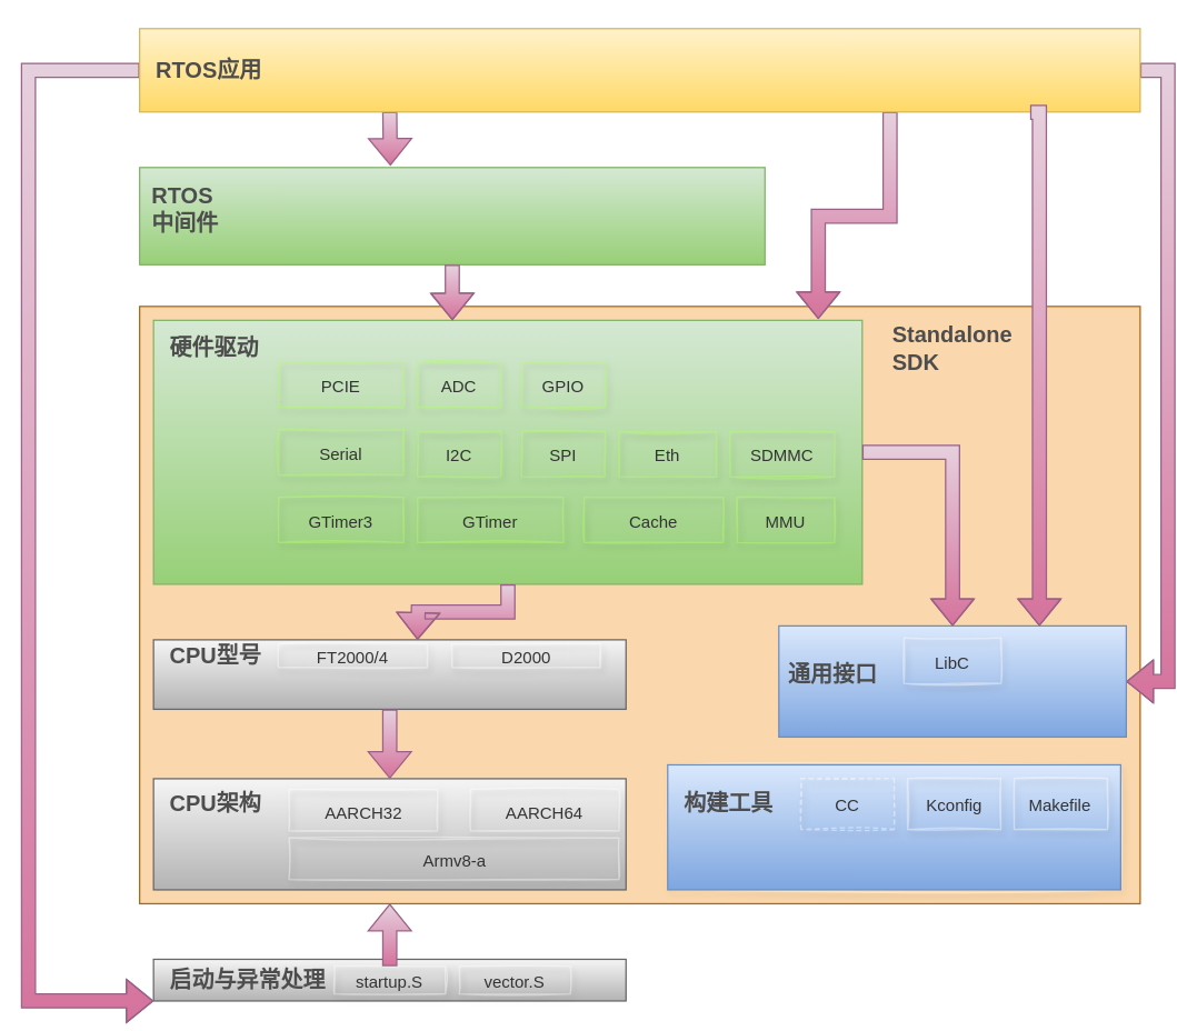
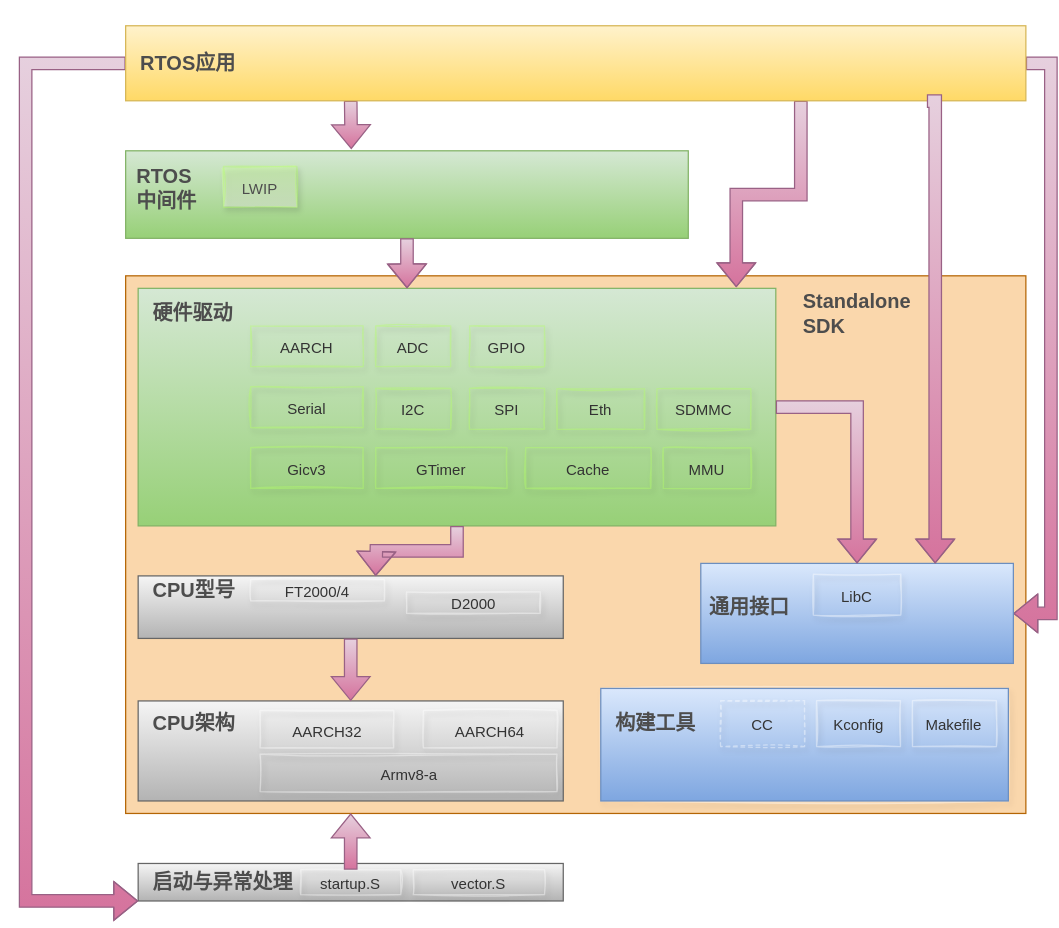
+ <mxCell id="59" value="&lt;font color=&quot;#4d4d4d&quot; style=&quot;font-size: 12px&quot;&gt;LWIP&lt;/font&gt;" style="rounded=0;whiteSpace=wrap;html=1;fontSize=18;strokeColor=#B3FF66;shadow=1;sketch=1;opacity=40;gradientColor=#ffffff;gradientDirection=south;fillStyle=auto;fillColor=#CCFF99;strokeWidth=1;" vertex="1" parent="56"><mxGeometry x="78.261" y="12.502" width="58.696" height="32.647" as="geometry" /></mxCell>
- <mxCell id="25" value="&lt;font color=&quot;#333333&quot; style=&quot;font-size: 12px&quot;&gt;PCIE&lt;/font&gt;" style="rounded=0;whiteSpace=wrap;html=1;fontSize=18;strokeColor=#B3FF66;shadow=1;sketch=1;opacity=40;gradientColor=#ffffff;gradientDirection=south;fillStyle=auto;fillColor=none;" parent="20" vertex="1"><mxGeometry x="90" y="30.002" width="90" height="32.647" as="geometry" /></mxCell>
+ <mxCell id="25" value="&lt;font color=&quot;#333333&quot; style=&quot;font-size: 12px&quot;&gt;AARCH&lt;/font&gt;" style="rounded=0;whiteSpace=wrap;html=1;fontSize=18;strokeColor=#B3FF66;shadow=1;sketch=1;opacity=40;gradientColor=#ffffff;gradientDirection=south;fillStyle=auto;fillColor=none;" parent="20" vertex="1"><mxGeometry x="90" y="30.002" width="90" height="32.647" as="geometry" /></mxCell>
- <mxCell id="23" value="&lt;font color=&quot;#333333&quot; style=&quot;font-size: 12px&quot;&gt;GTimer3&lt;/font&gt;" style="rounded=0;whiteSpace=wrap;html=1;fontSize=18;strokeColor=#B3FF66;shadow=1;sketch=1;opacity=40;gradientColor=#ffffff;gradientDirection=south;fillStyle=auto;fillColor=none;" parent="20" vertex="1"><mxGeometry x="90" y="127.35" width="90" height="32.65" as="geometry" /></mxCell>
+ <mxCell id="23" value="&lt;font color=&quot;#333333&quot; style=&quot;font-size: 12px&quot;&gt;Gicv3&lt;/font&gt;" style="rounded=0;whiteSpace=wrap;html=1;fontSize=18;strokeColor=#B3FF66;shadow=1;sketch=1;opacity=40;gradientColor=#ffffff;gradientDirection=south;fillStyle=auto;fillColor=none;" parent="20" vertex="1"><mxGeometry x="90" y="127.35" width="90" height="32.65" as="geometry" /></mxCell>
- <mxCell id="19" value="&lt;font color=&quot;#333333&quot; style=&quot;font-size: 12px&quot;&gt;D2000&lt;/font&gt;" style="rounded=0;whiteSpace=wrap;html=1;fontSize=18;strokeColor=#FFFFFF;shadow=1;sketch=1;opacity=40;gradientColor=#ffffff;gradientDirection=south;fillStyle=auto;fillColor=none;" parent="15" vertex="1"><mxGeometry x="214.69" y="2.857" width="106.876" height="17.143" as="geometry" /></mxCell>
+ <mxCell id="19" value="&lt;font color=&quot;#333333&quot; style=&quot;font-size: 12px&quot;&gt;D2000&lt;/font&gt;" style="rounded=0;whiteSpace=wrap;html=1;fontSize=18;strokeColor=#FFFFFF;shadow=1;sketch=1;opacity=40;gradientColor=#ffffff;gradientDirection=south;fillStyle=auto;fillColor=none;" parent="15" vertex="1"><mxGeometry x="214.69" y="12.857" width="106.876" height="17.143" as="geometry" /></mxCell>
- <mxCell id="39" value="&lt;font color=&quot;#333333&quot; style=&quot;font-size: 12px&quot;&gt;vector.S&lt;/font&gt;" style="rounded=0;whiteSpace=wrap;html=1;fontSize=18;strokeColor=#FFFFFF;shadow=1;sketch=1;opacity=40;gradientColor=#ffffff;gradientDirection=south;fillStyle=auto;fillColor=none;" parent="35" vertex="1"><mxGeometry x="220" y="5" width="80" height="20" as="geometry" /></mxCell>
+ <mxCell id="39" value="&lt;font color=&quot;#333333&quot; style=&quot;font-size: 12px&quot;&gt;vector.S&lt;/font&gt;" style="rounded=0;whiteSpace=wrap;html=1;fontSize=18;strokeColor=#FFFFFF;shadow=1;sketch=1;opacity=40;gradientColor=#ffffff;gradientDirection=south;fillStyle=auto;fillColor=none;" parent="35" vertex="1"><mxGeometry x="220" y="5" width="105" height="20" as="geometry" /></mxCell>
